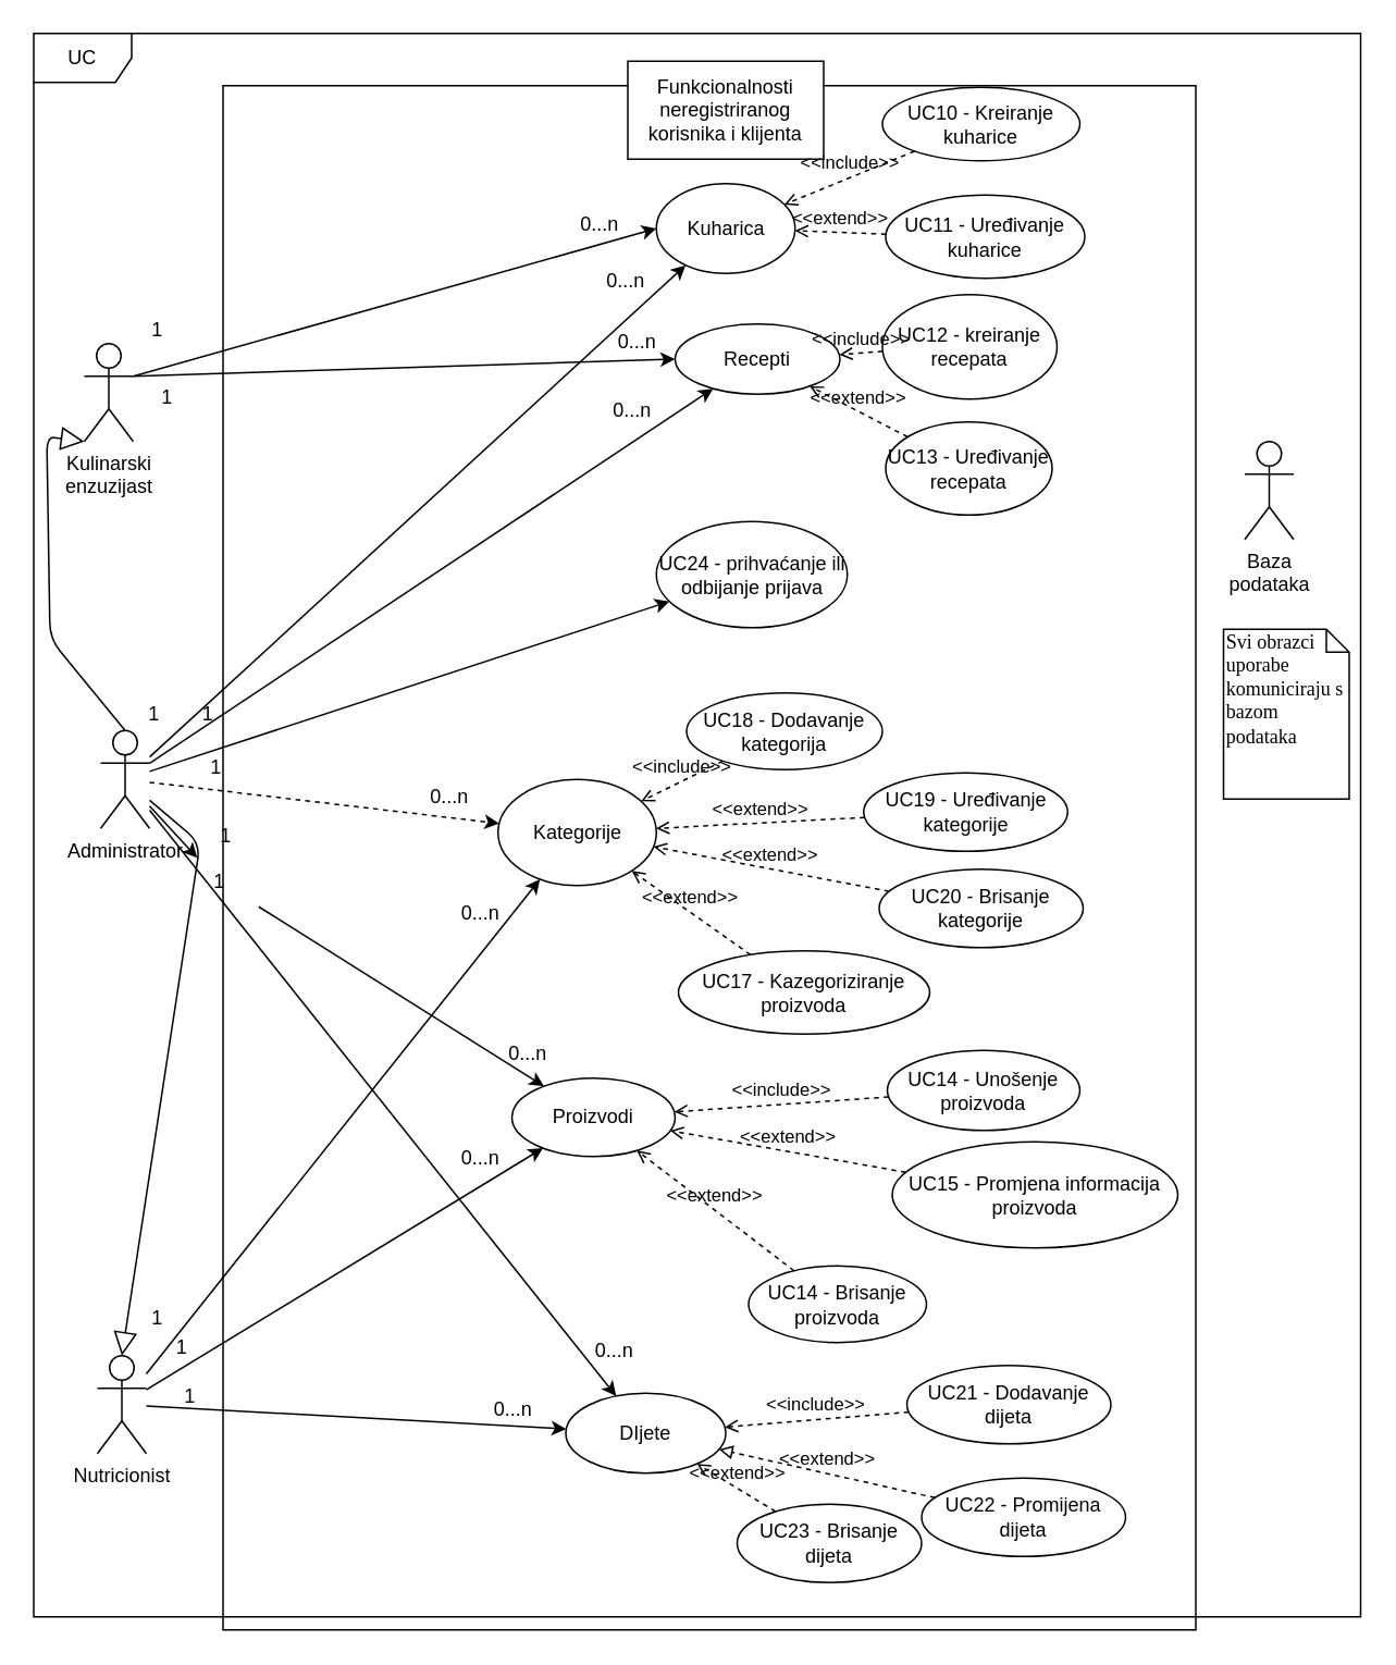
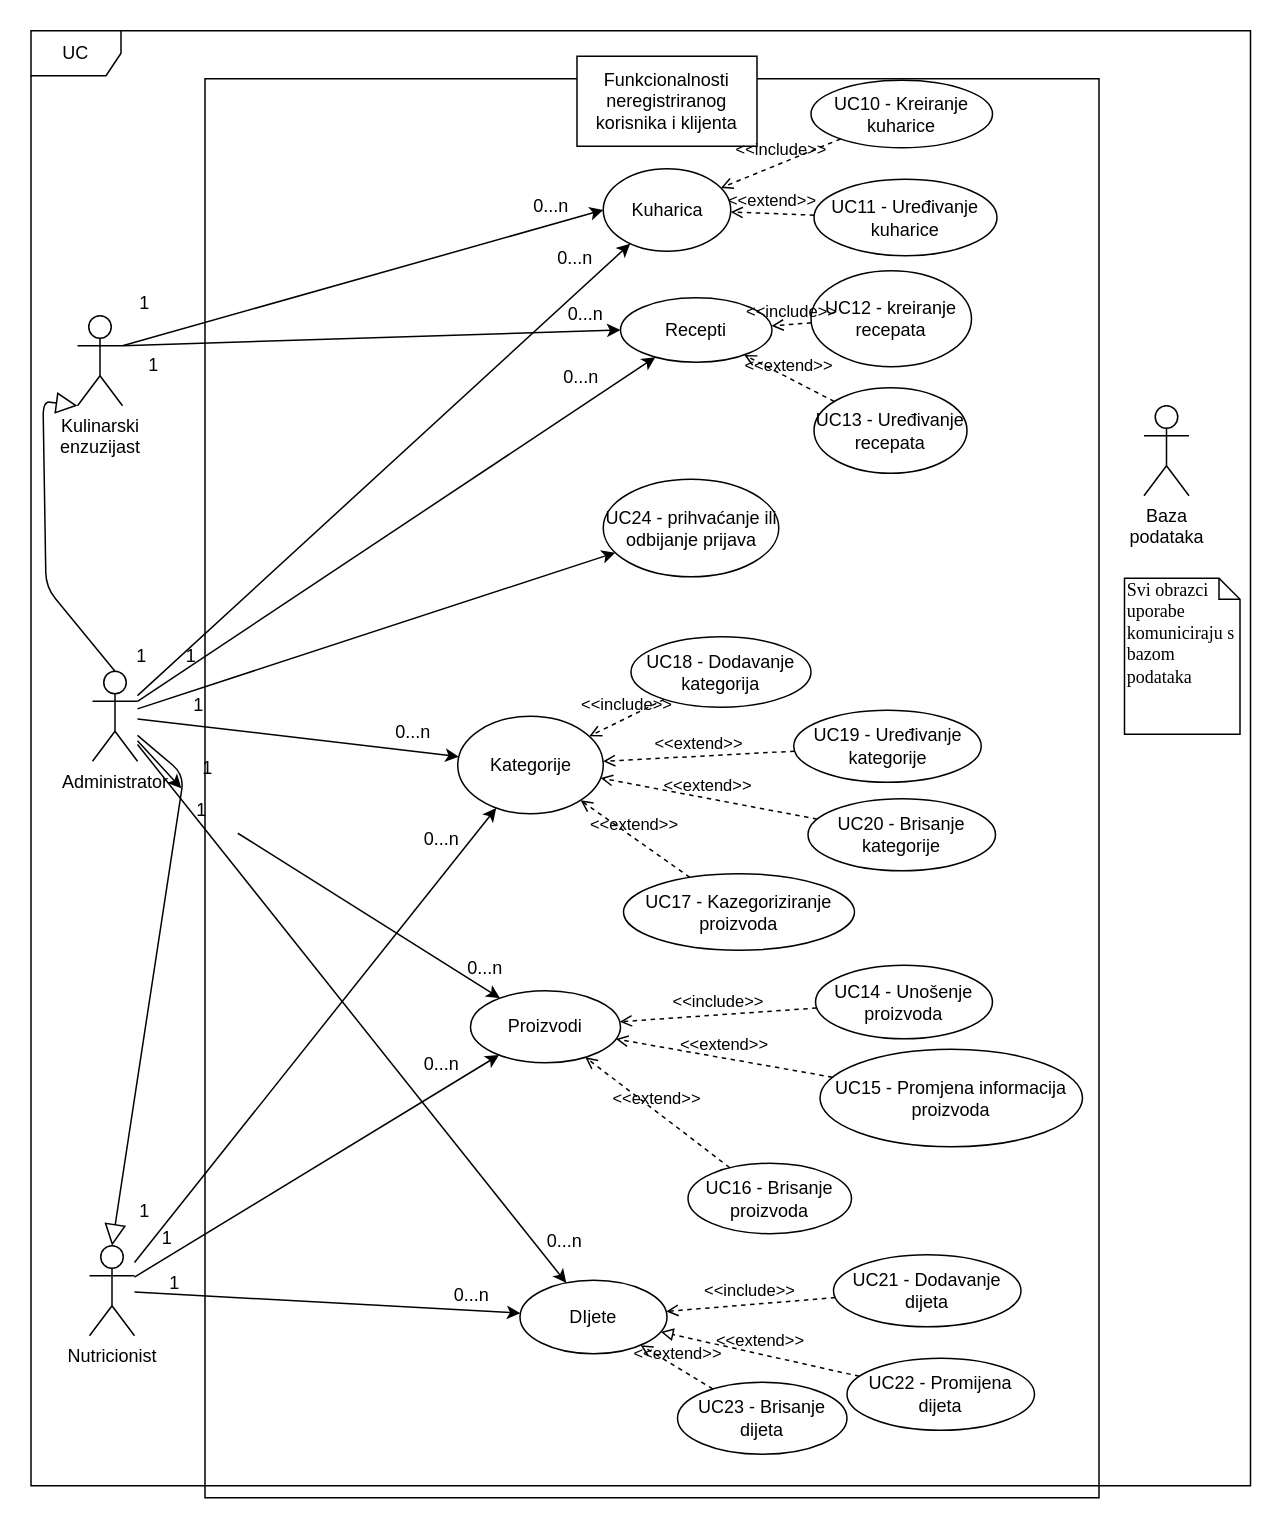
- <mxCell id="36" value="" style="endArrow=classic;html=1;dashed=1;" parent="1" source="16" target="24" edge="1"><mxGeometry width="50" height="50" relative="1" as="geometry"><mxPoint x="565" y="729" as="sourcePoint" /><mxPoint x="615" y="679" as="targetPoint" /></mxGeometry></mxCell>
+ <mxCell id="36" value="" style="endArrow=classic;html=1;" parent="1" source="16" target="24" edge="1"><mxGeometry width="50" height="50" relative="1" as="geometry"><mxPoint x="565" y="729" as="sourcePoint" /><mxPoint x="615" y="679" as="targetPoint" /></mxGeometry></mxCell>
- <mxCell id="28" value="UC14 - Brisanje proizvoda" style="ellipse;whiteSpace=wrap;html=1;" parent="1" vertex="1"><mxGeometry x="458" y="775" width="109" height="47" as="geometry" /></mxCell>
+ <mxCell id="28" value="UC16 - Brisanje proizvoda" style="ellipse;whiteSpace=wrap;html=1;" parent="1" vertex="1"><mxGeometry x="458" y="775" width="109" height="47" as="geometry" /></mxCell>
